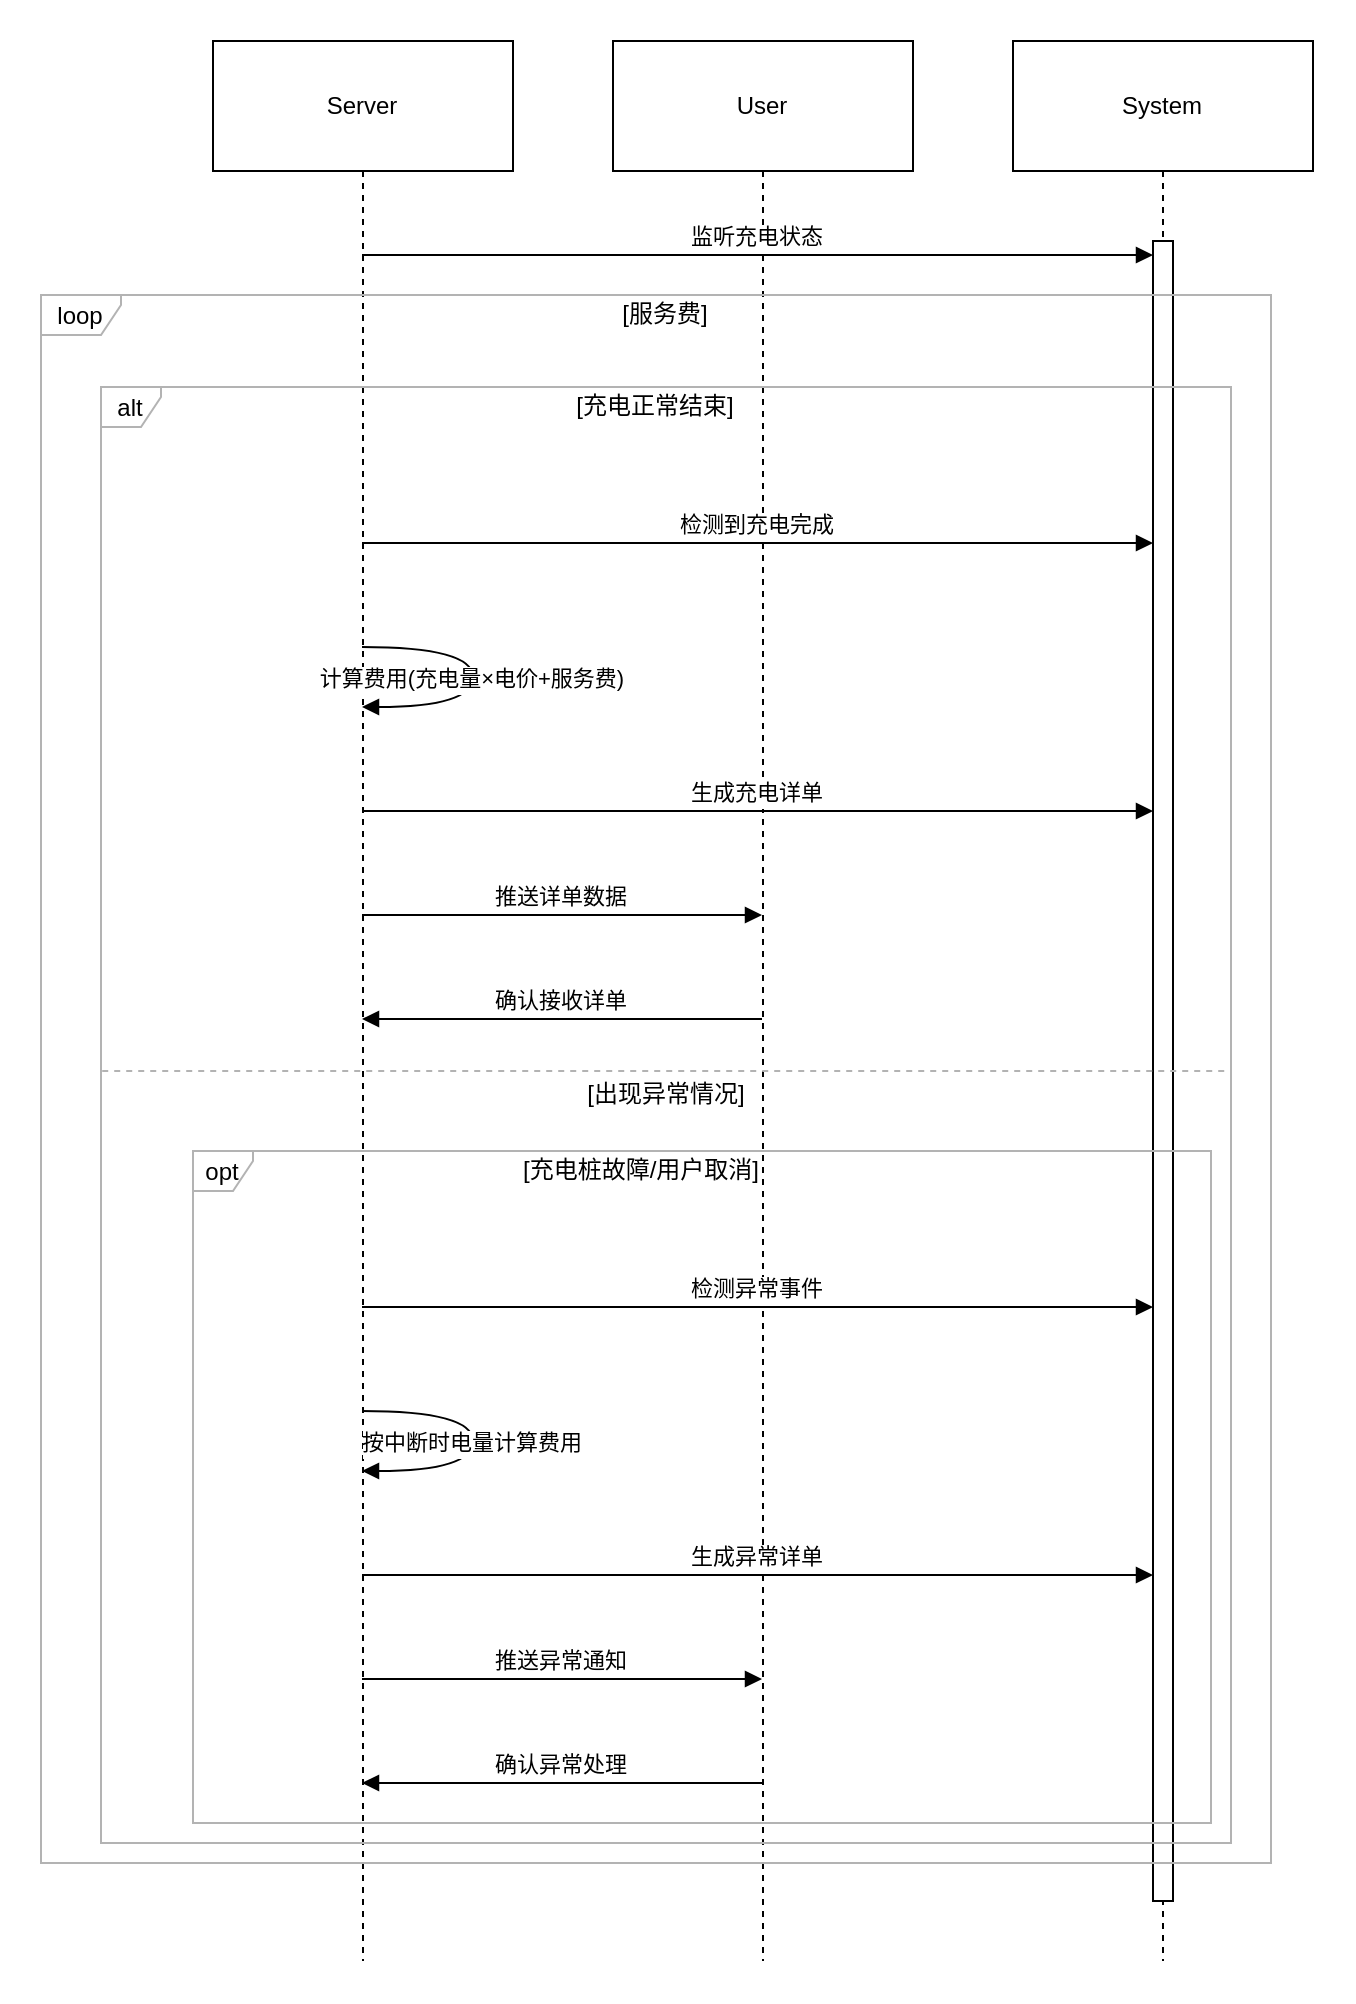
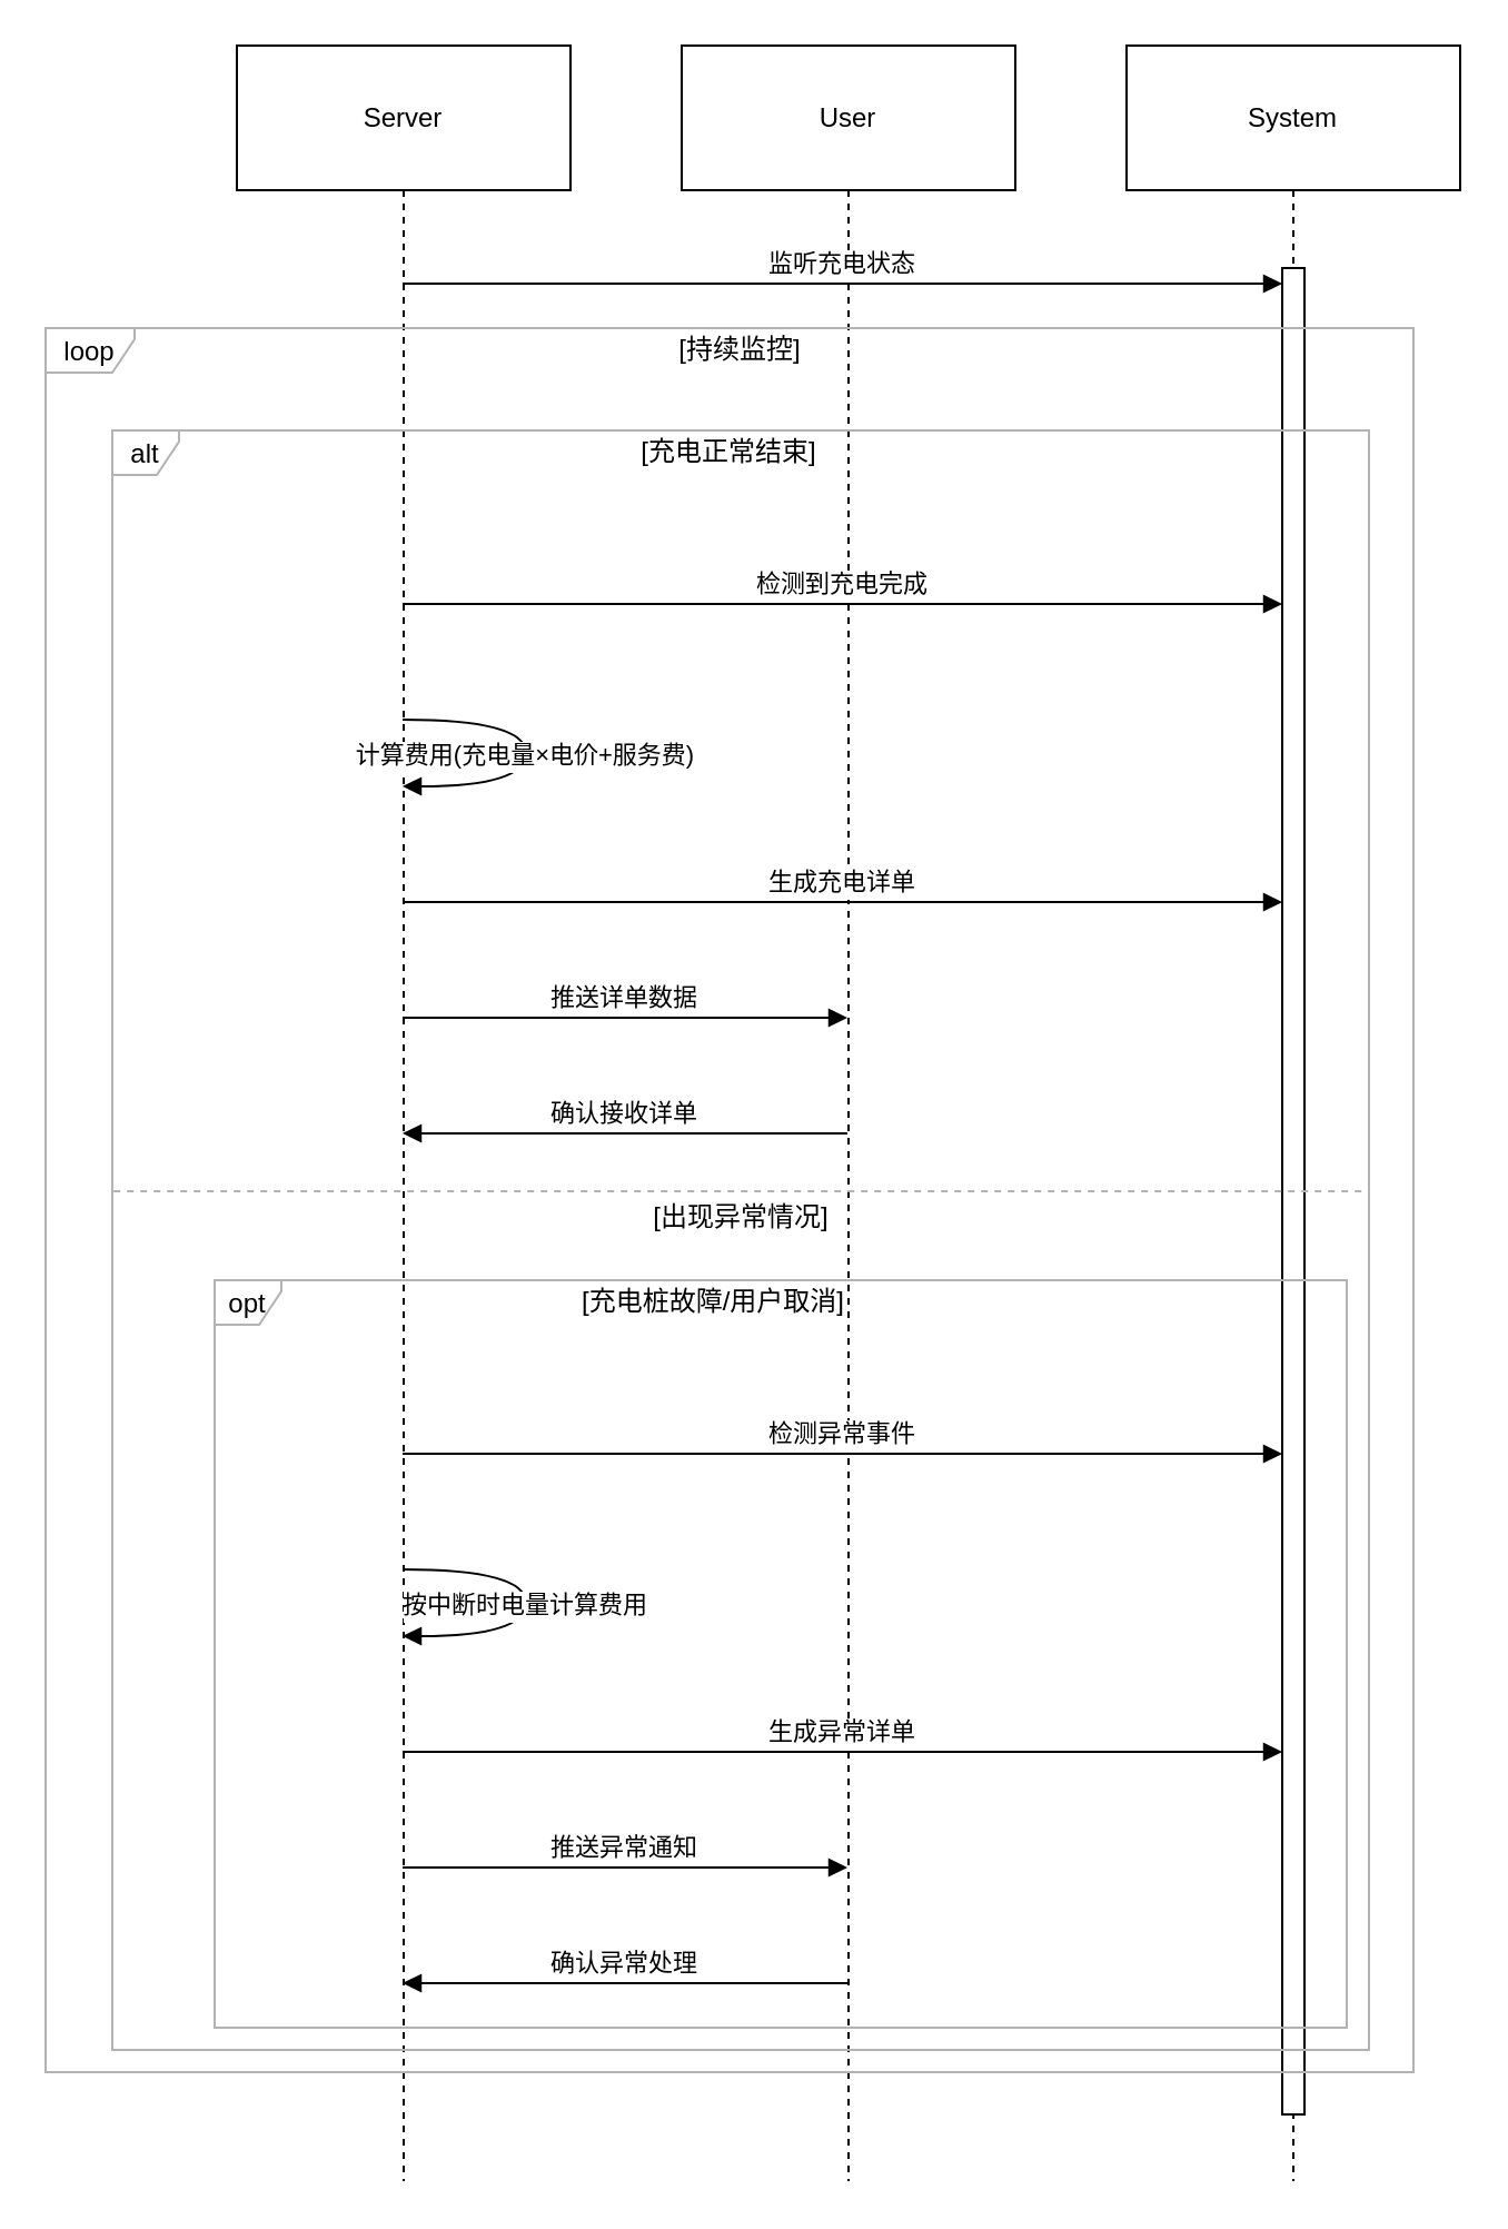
- <mxCell id="13" value="[服务费]" style="text;strokeColor=none;fillColor=none;align=center;verticalAlign=middle;whiteSpace=wrap;" vertex="1" parent="12"><mxGeometry x="27.252" width="570.914" height="20" as="geometry" /></mxCell>
+ <mxCell id="13" value="[持续监控]" style="text;strokeColor=none;fillColor=none;align=center;verticalAlign=middle;whiteSpace=wrap;" vertex="1" parent="12"><mxGeometry x="27.252" width="570.914" height="20" as="geometry" /></mxCell>
